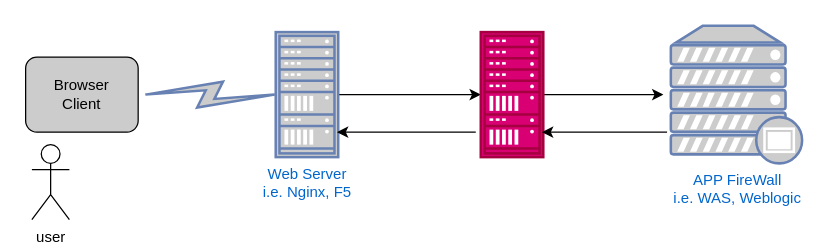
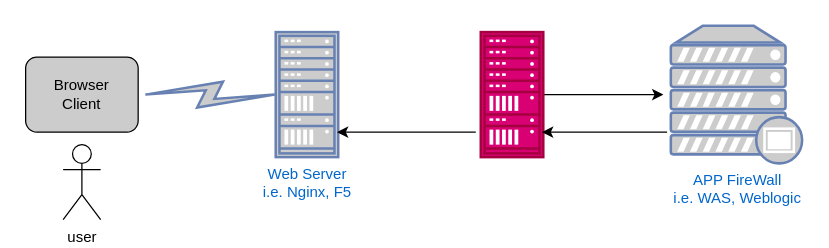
- <mxCell id="5" value="" style="edgeStyle=none;html=1;entryX=0;entryY=0.5;entryDx=0;entryDy=0;entryPerimeter=0;" edge="1" parent="1" source="6" target="9"><mxGeometry relative="1" as="geometry" /></mxCell>
- <mxCell id="3" value="user" style="shape=umlActor;verticalLabelPosition=bottom;verticalAlign=top;html=1;outlineConnect=0;" vertex="1" parent="1"><mxGeometry x="25" y="115" width="30" height="60" as="geometry" /></mxCell>
+ <mxCell id="3" value="user" style="shape=umlActor;verticalLabelPosition=bottom;verticalAlign=top;html=1;outlineConnect=0;" vertex="1" parent="1"><mxGeometry x="50" y="115" width="30" height="60" as="geometry" /></mxCell>
